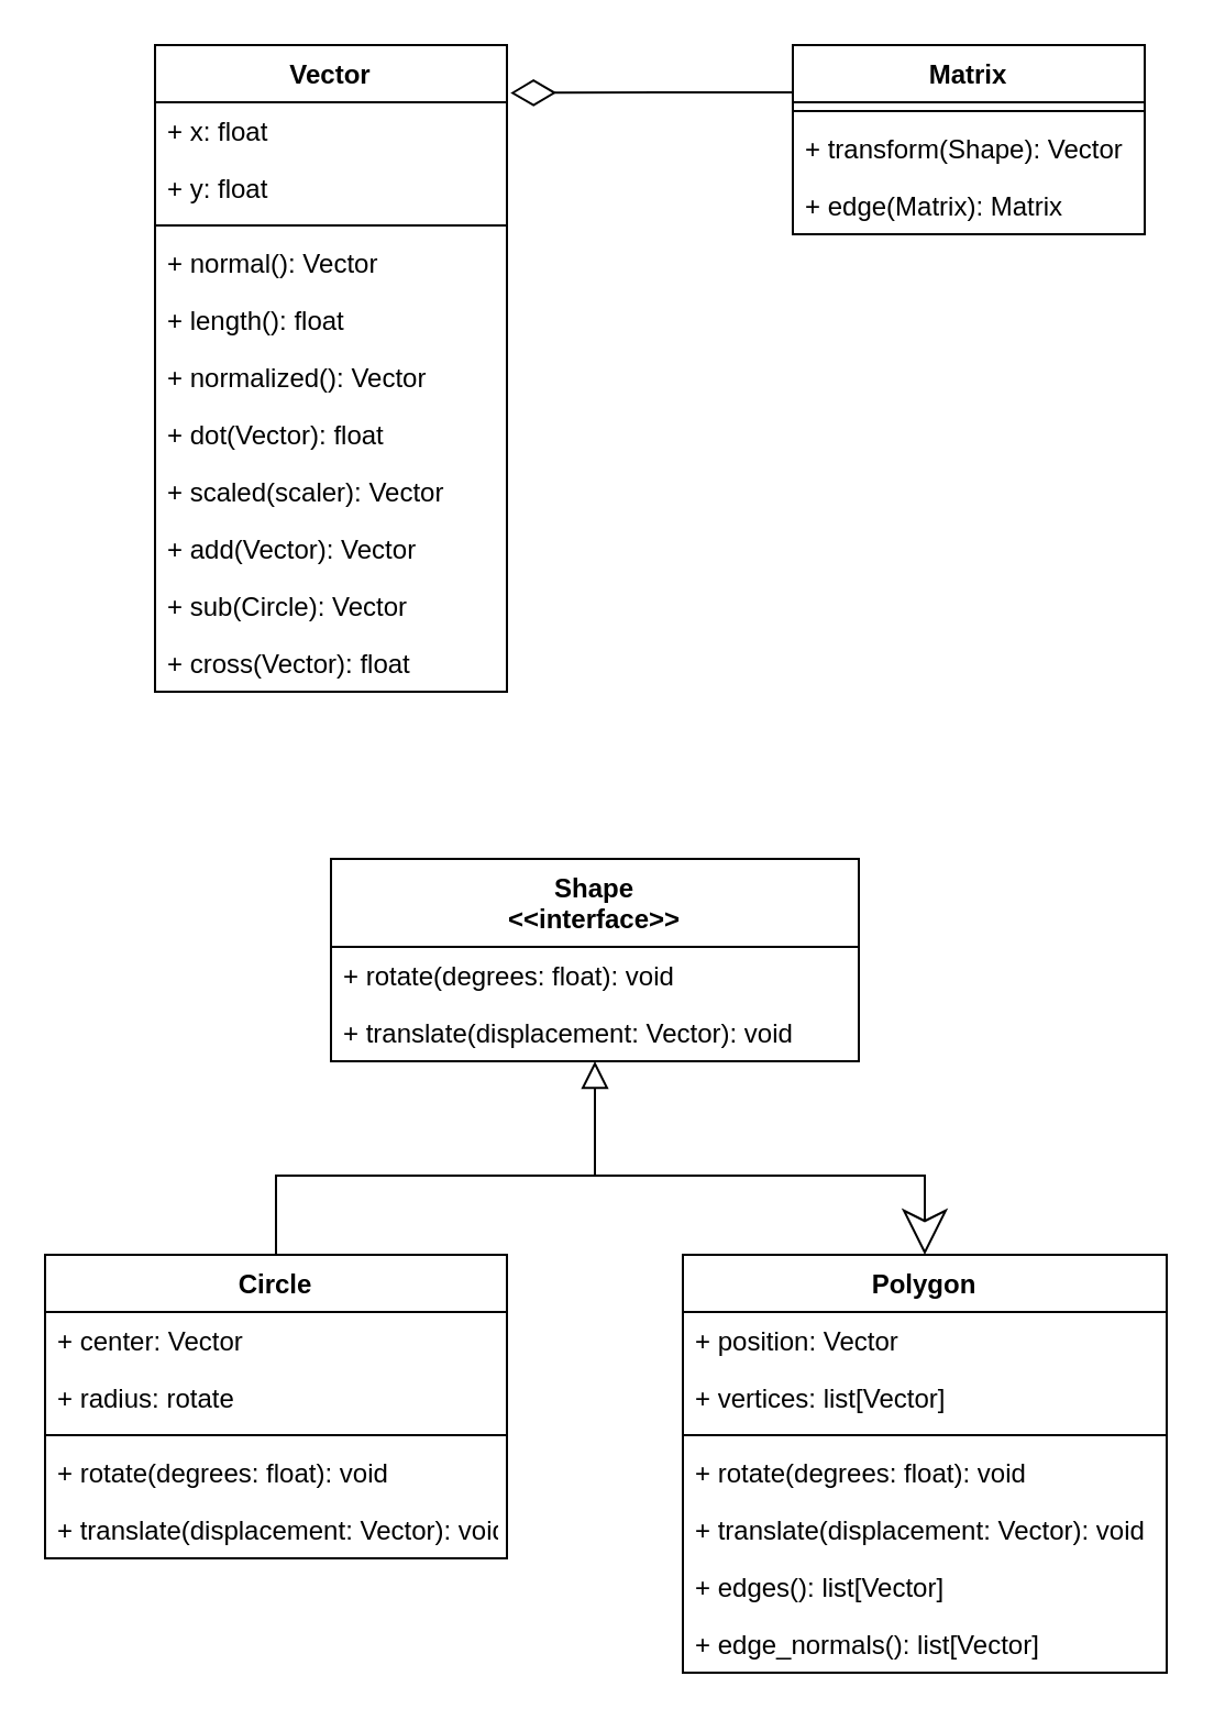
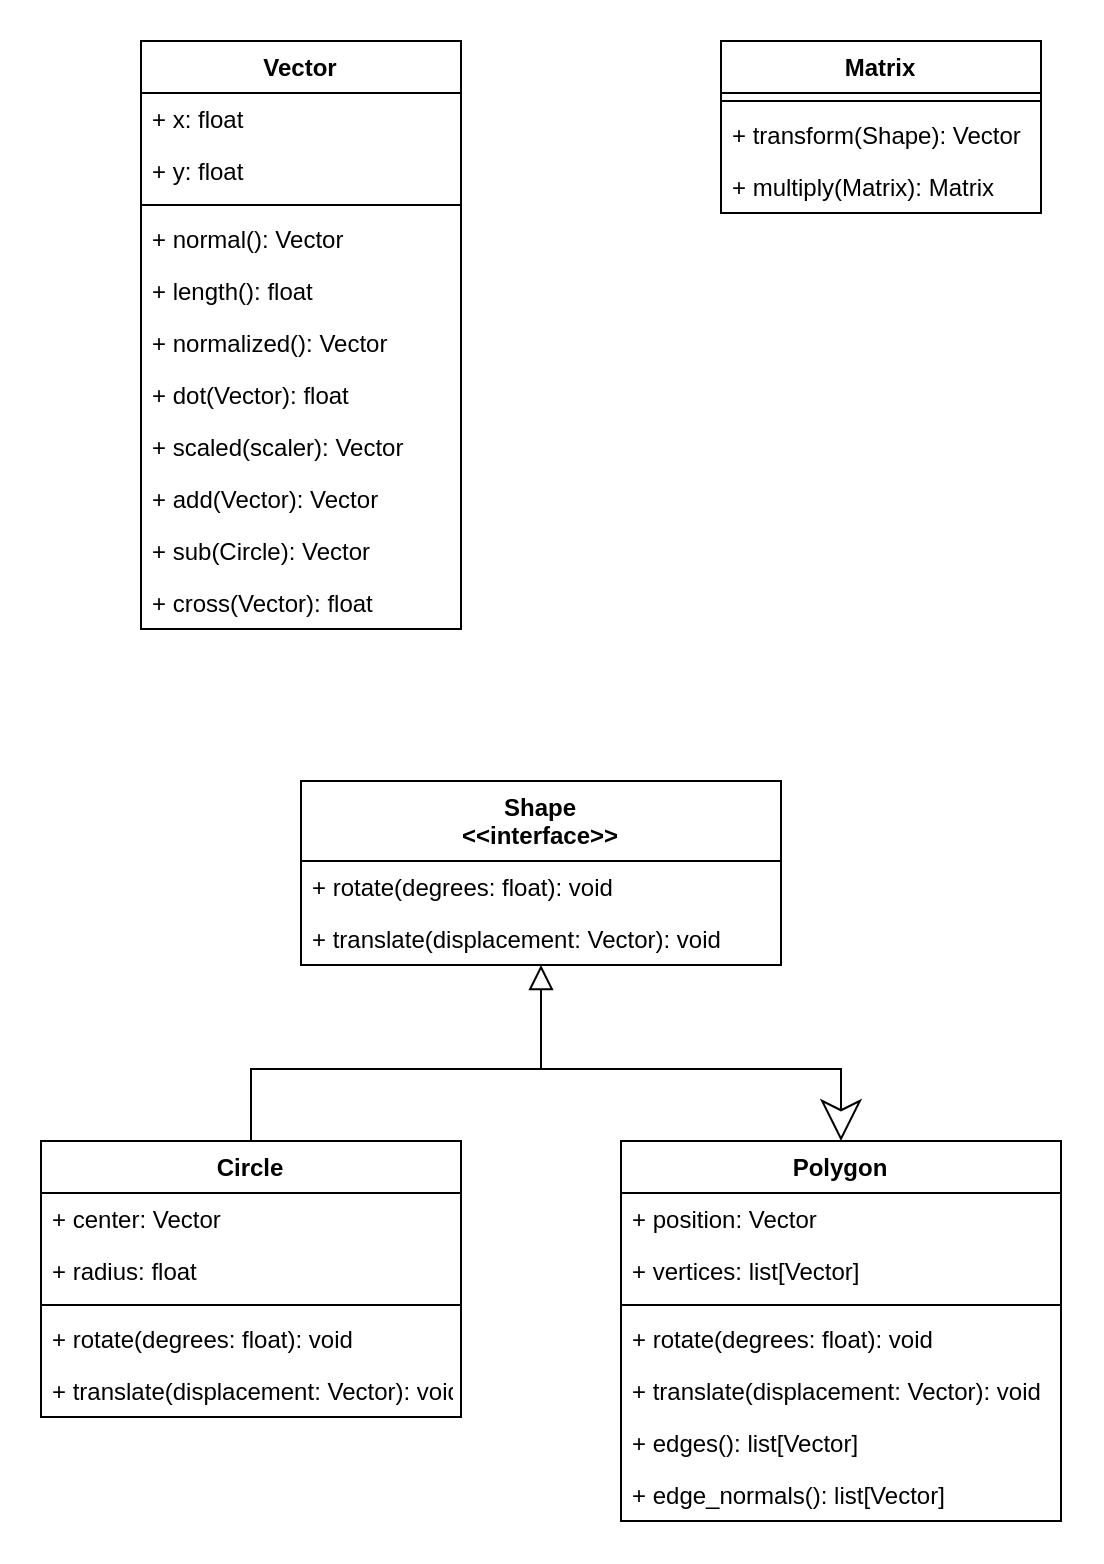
- <mxCell id="14" style="edgeStyle=orthogonalEdgeStyle;rounded=0;orthogonalLoop=1;jettySize=auto;html=1;exitX=0;exitY=0.25;exitDx=0;exitDy=0;entryX=1.01;entryY=0.074;entryDx=0;entryDy=0;entryPerimeter=0;endArrow=diamondThin;endFill=0;strokeWidth=1;endSize=18;" parent="1" source="15" target="2" edge="1"><mxGeometry relative="1" as="geometry" /></mxCell>
- <mxCell id="18" value="+ edge(Matrix): Matrix" style="text;strokeColor=none;fillColor=none;align=left;verticalAlign=top;spacingLeft=4;spacingRight=4;overflow=hidden;rotatable=0;points=[[0,0.5],[1,0.5]];portConstraint=eastwest;" parent="15" vertex="1"><mxGeometry y="60" width="160" height="26" as="geometry" /></mxCell>
+ <mxCell id="18" value="+ multiply(Matrix): Matrix" style="text;strokeColor=none;fillColor=none;align=left;verticalAlign=top;spacingLeft=4;spacingRight=4;overflow=hidden;rotatable=0;points=[[0,0.5],[1,0.5]];portConstraint=eastwest;" parent="15" vertex="1"><mxGeometry y="60" width="160" height="26" as="geometry" /></mxCell>
- <mxCell id="26" value="+ radius: rotate" style="text;strokeColor=none;fillColor=none;align=left;verticalAlign=top;spacingLeft=4;spacingRight=4;overflow=hidden;rotatable=0;points=[[0,0.5],[1,0.5]];portConstraint=eastwest;" parent="24" vertex="1"><mxGeometry y="52" width="210" height="26" as="geometry" /></mxCell>
+ <mxCell id="26" value="+ radius: float" style="text;strokeColor=none;fillColor=none;align=left;verticalAlign=top;spacingLeft=4;spacingRight=4;overflow=hidden;rotatable=0;points=[[0,0.5],[1,0.5]];portConstraint=eastwest;" parent="24" vertex="1"><mxGeometry y="52" width="210" height="26" as="geometry" /></mxCell>
